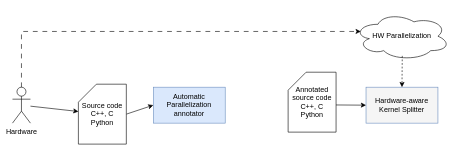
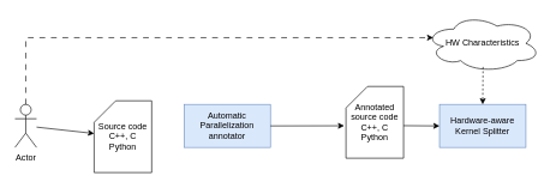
- <mxCell id="11" value="HW Parallelization" style="ellipse;shape=cloud;whiteSpace=wrap;html=1;" vertex="1" parent="1"><mxGeometry x="590" y="20" width="160" height="80" as="geometry" /></mxCell>
+ <mxCell id="11" value="HW Characteristics" style="ellipse;shape=cloud;whiteSpace=wrap;html=1;" vertex="1" parent="1"><mxGeometry x="590" y="20" width="160" height="80" as="geometry" /></mxCell>
+ <mxCell id="8" value="" style="endArrow=classic;html=1;rounded=0;exitX=1;exitY=0.5;exitDx=0;exitDy=0;entryX=-0.032;entryY=0.548;entryDx=0;entryDy=0;entryPerimeter=0;" edge="1" parent="1" source="5" target="7"><mxGeometry width="50" height="50" relative="1" as="geometry"><mxPoint x="220" y="185" as="sourcePoint" /><mxPoint x="300" y="185" as="targetPoint" /></mxGeometry></mxCell>
- <mxCell id="9" value="Hardware-aware Kernel Splitter" style="whiteSpace=wrap;html=1;fillColor=#f5f5f5;strokeColor=#6c8ebf;" vertex="1" parent="1"><mxGeometry x="610" y="145" width="120" height="60" as="geometry" /></mxCell>
+ <mxCell id="9" value="Hardware-aware Kernel Splitter" style="whiteSpace=wrap;html=1;fillColor=#dae8fc;strokeColor=#6c8ebf;" vertex="1" parent="1"><mxGeometry x="610" y="145" width="120" height="60" as="geometry" /></mxCell>
- <mxCell id="4" value="" style="endArrow=classic;html=1;rounded=0;entryX=0;entryY=0.5;entryDx=0;entryDy=0;exitX=1;exitY=0.5;exitDx=0;exitDy=0;exitPerimeter=0;" edge="1" parent="1" source="6" target="5"><mxGeometry width="50" height="50" relative="1" as="geometry"><mxPoint x="305" y="175" as="sourcePoint" /><mxPoint x="450" y="225" as="targetPoint" /></mxGeometry></mxCell>
- <mxCell id="2" value="Hardware" style="shape=umlActor;verticalLabelPosition=bottom;verticalAlign=top;html=1;outlineConnect=0;" vertex="1" parent="1"><mxGeometry x="20" y="145" width="30" height="60" as="geometry" /></mxCell>
+ <mxCell id="2" value="Actor" style="shape=umlActor;verticalLabelPosition=bottom;verticalAlign=top;html=1;outlineConnect=0;" vertex="1" parent="1"><mxGeometry x="20" y="145" width="30" height="60" as="geometry" /></mxCell>
